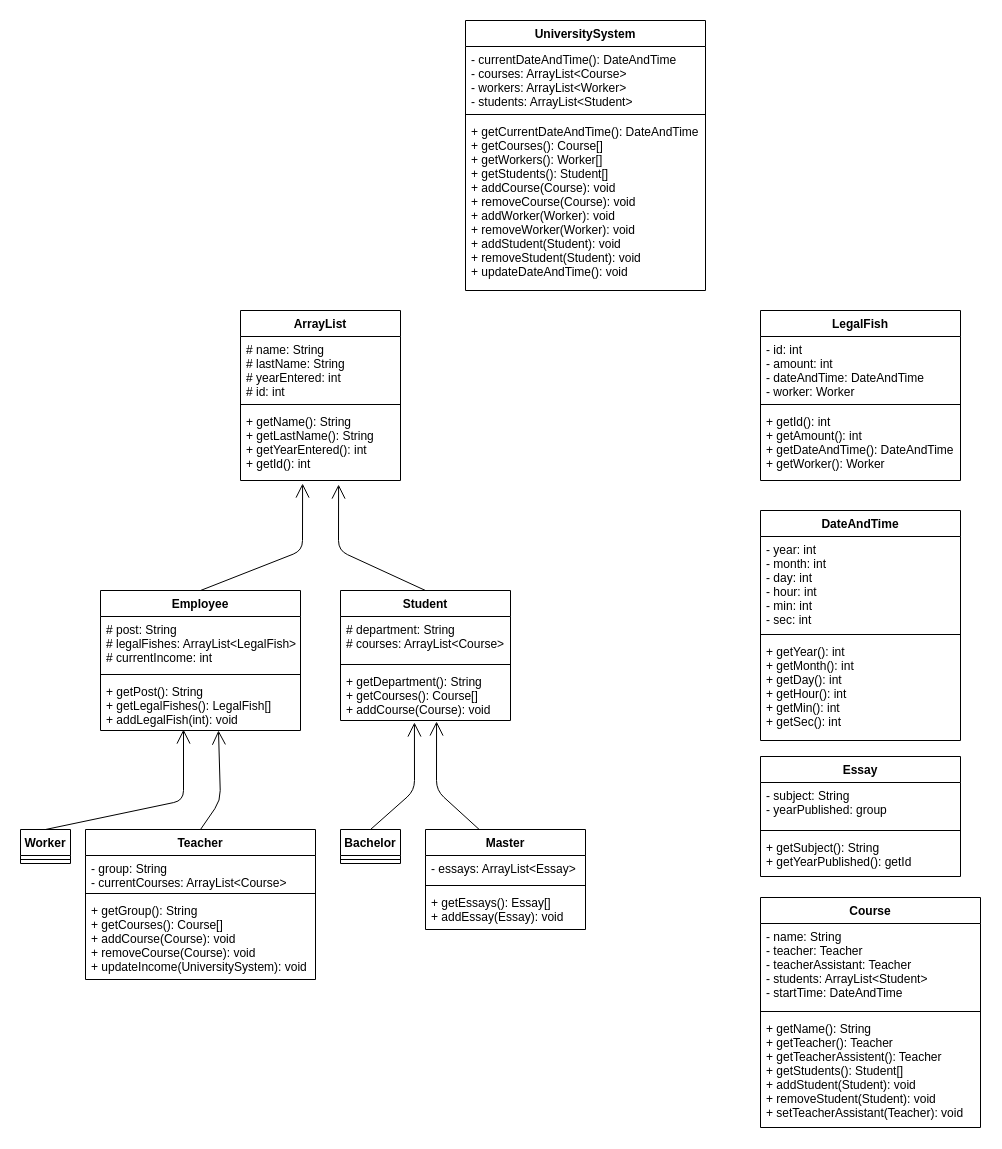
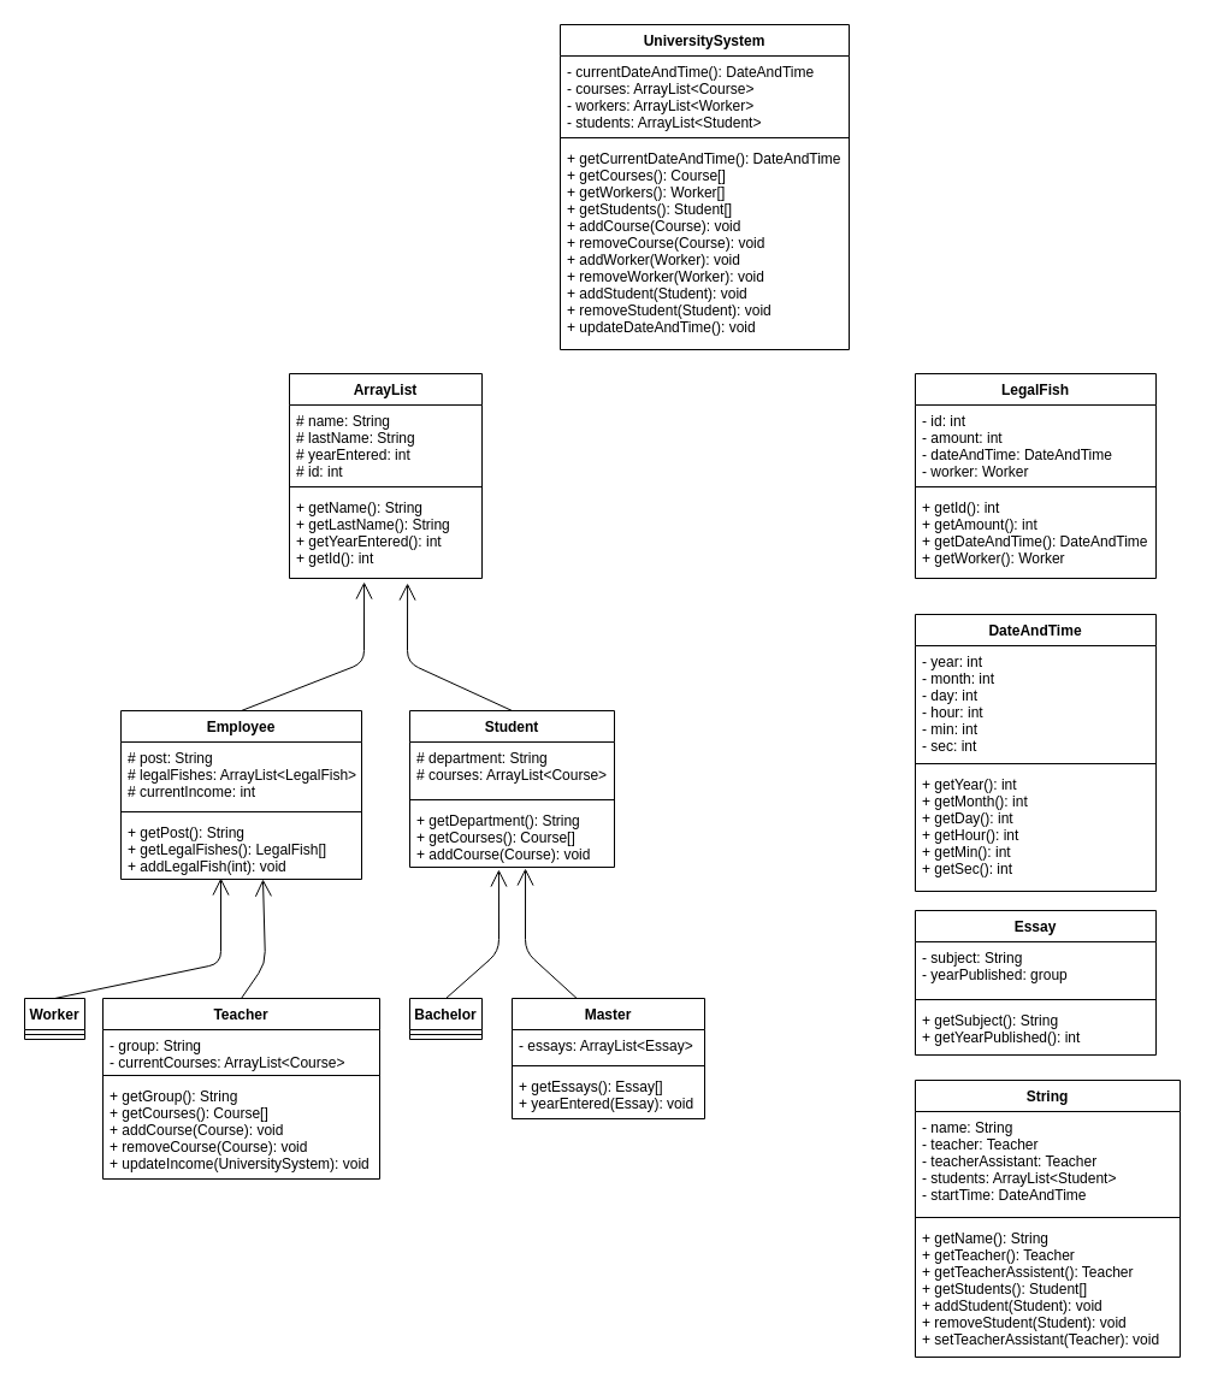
- <mxCell id="43" value="+ getSubject(): String&#10;+ getYearPublished(): getId&#10;" style="text;strokeColor=none;fillColor=none;align=left;verticalAlign=top;spacingLeft=4;spacingRight=4;overflow=hidden;rotatable=0;points=[[0,0.5],[1,0.5]];portConstraint=eastwest;" vertex="1" parent="40"><mxGeometry y="78" width="200" height="42" as="geometry" /></mxCell>
+ <mxCell id="43" value="+ getSubject(): String&#10;+ getYearPublished(): int&#10;" style="text;strokeColor=none;fillColor=none;align=left;verticalAlign=top;spacingLeft=4;spacingRight=4;overflow=hidden;rotatable=0;points=[[0,0.5],[1,0.5]];portConstraint=eastwest;" vertex="1" parent="40"><mxGeometry y="78" width="200" height="42" as="geometry" /></mxCell>
- <mxCell id="31" value="+ getEssays(): Essay[]&#10;+ addEssay(Essay): void&#10;" style="text;strokeColor=none;fillColor=none;align=left;verticalAlign=top;spacingLeft=4;spacingRight=4;overflow=hidden;rotatable=0;points=[[0,0.5],[1,0.5]];portConstraint=eastwest;" vertex="1" parent="28"><mxGeometry y="60" width="160" height="40" as="geometry" /></mxCell>
+ <mxCell id="31" value="+ getEssays(): Essay[]&#10;+ yearEntered(Essay): void&#10;" style="text;strokeColor=none;fillColor=none;align=left;verticalAlign=top;spacingLeft=4;spacingRight=4;overflow=hidden;rotatable=0;points=[[0,0.5],[1,0.5]];portConstraint=eastwest;" vertex="1" parent="28"><mxGeometry y="60" width="160" height="40" as="geometry" /></mxCell>
- <mxCell id="44" value="Course" style="swimlane;fontStyle=1;align=center;verticalAlign=top;childLayout=stackLayout;horizontal=1;startSize=26;horizontalStack=0;resizeParent=1;resizeParentMax=0;resizeLast=0;collapsible=1;marginBottom=0;" vertex="1" parent="1"><mxGeometry x="760" y="897" width="220" height="230" as="geometry" /></mxCell>
+ <mxCell id="44" value="String" style="swimlane;fontStyle=1;align=center;verticalAlign=top;childLayout=stackLayout;horizontal=1;startSize=26;horizontalStack=0;resizeParent=1;resizeParentMax=0;resizeLast=0;collapsible=1;marginBottom=0;" vertex="1" parent="1"><mxGeometry x="760" y="897" width="220" height="230" as="geometry" /></mxCell>
